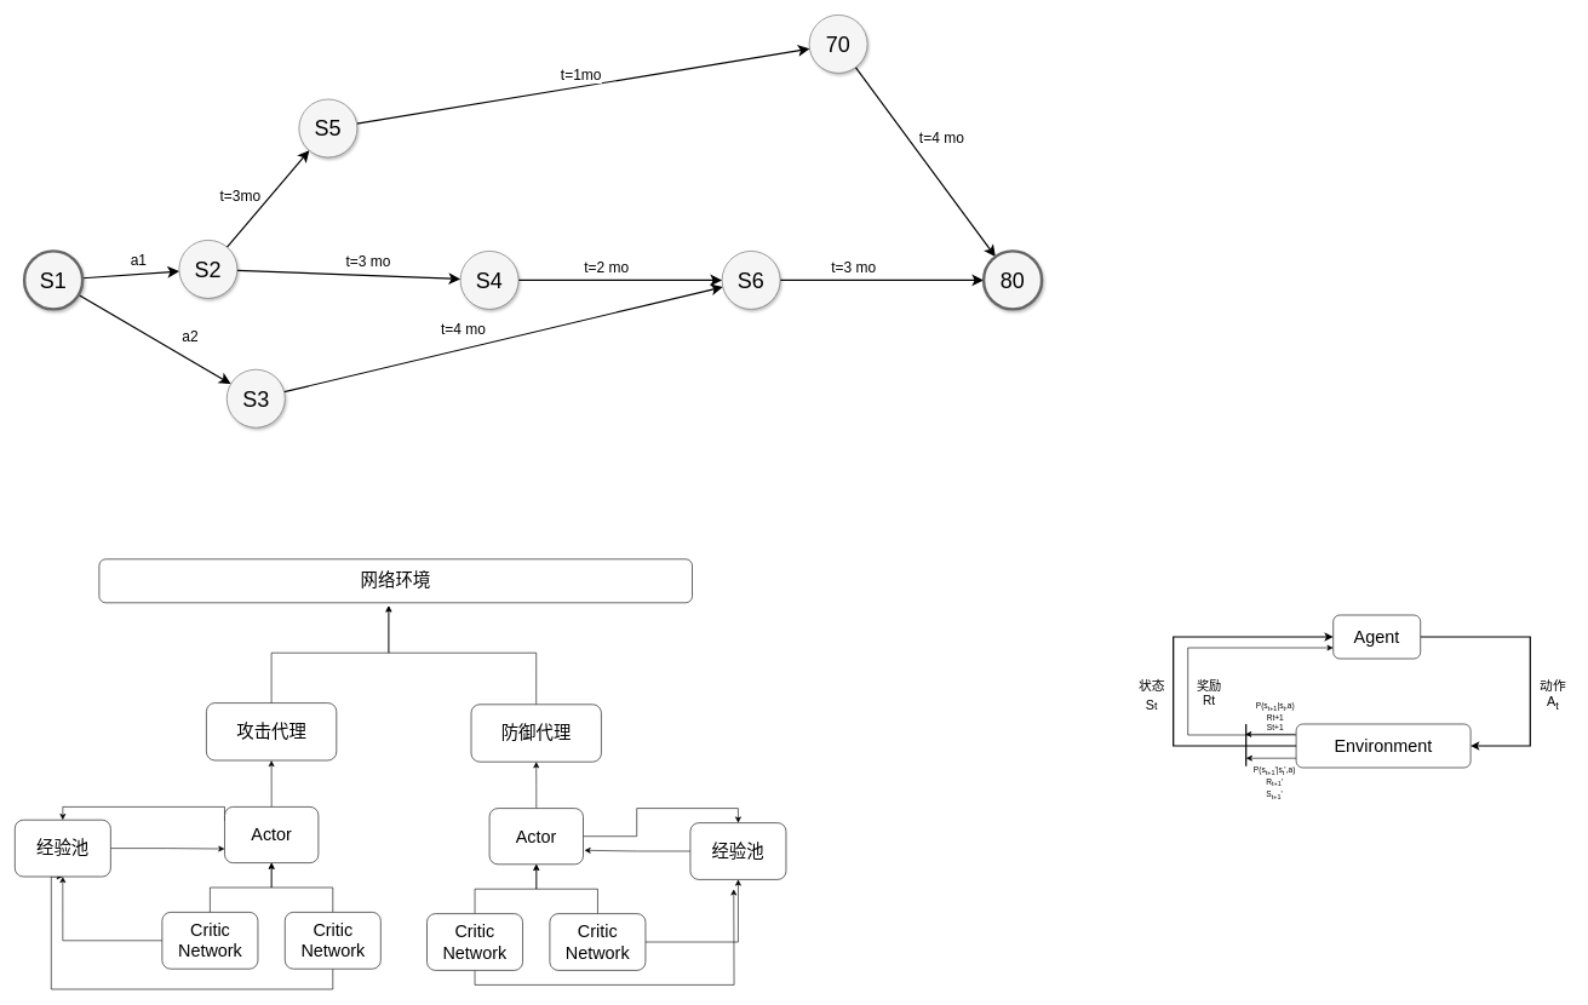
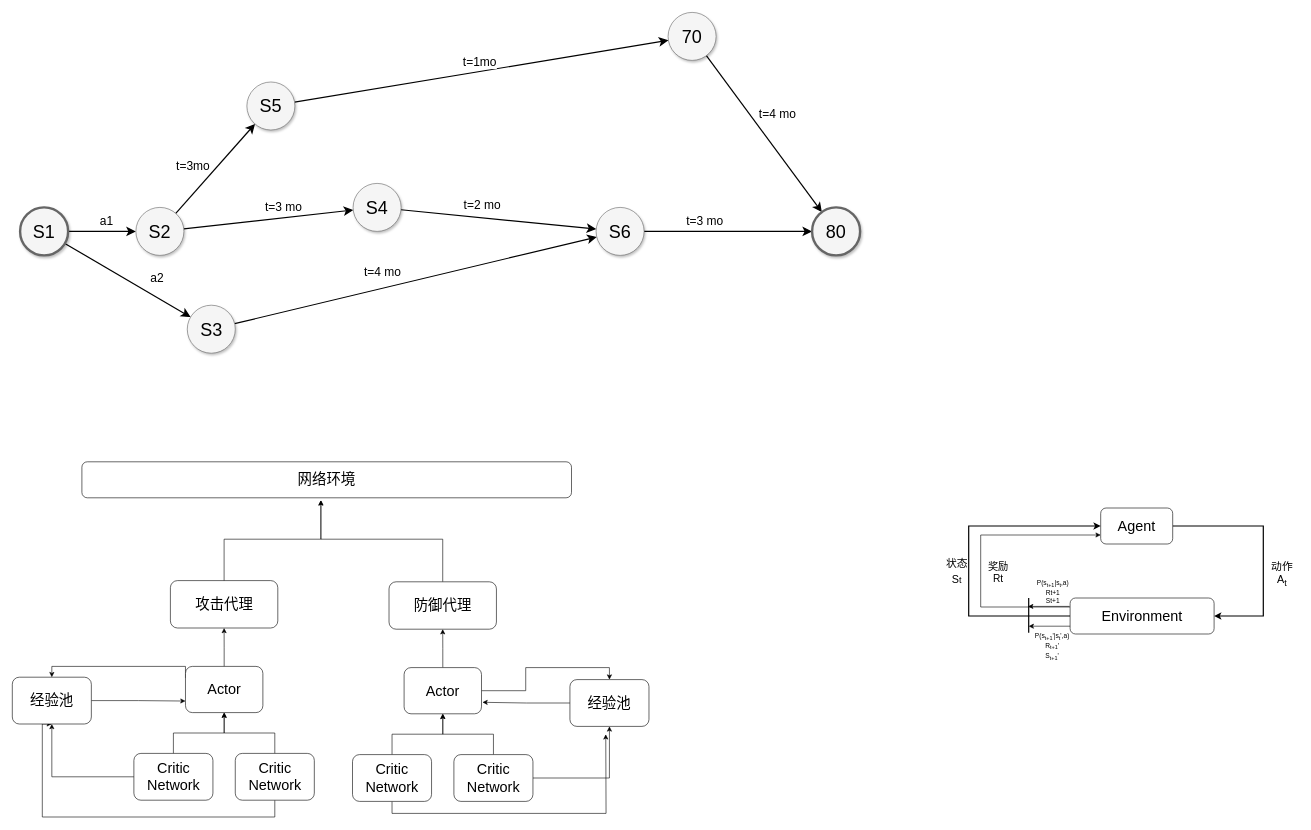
- <mxCell id="11" value="S2" style="ellipse;whiteSpace=wrap;html=1;rounded=0;shadow=1;strokeColor=#666666;strokeWidth=1;fontSize=30;align=center;fillColor=#f5f5f5;" parent="1" vertex="1"><mxGeometry x="246" y="330" width="80" height="80" as="geometry" /></mxCell>
+ <mxCell id="11" value="S2" style="ellipse;whiteSpace=wrap;html=1;rounded=0;shadow=1;strokeColor=#666666;strokeWidth=1;fontSize=30;align=center;fillColor=#f5f5f5;" parent="1" vertex="1"><mxGeometry x="226" y="345" width="80" height="80" as="geometry" /></mxCell>
- <mxCell id="23" value="S4" style="ellipse;whiteSpace=wrap;html=1;rounded=0;shadow=1;strokeColor=#666666;strokeWidth=1;fontSize=30;align=center;fillColor=#f5f5f5;" parent="1" vertex="1"><mxGeometry x="633" y="345" width="80" height="80" as="geometry" /></mxCell>
+ <mxCell id="23" value="S4" style="ellipse;whiteSpace=wrap;html=1;rounded=0;shadow=1;strokeColor=#666666;strokeWidth=1;fontSize=30;align=center;fillColor=#f5f5f5;" parent="1" vertex="1"><mxGeometry x="588" y="305" width="80" height="80" as="geometry" /></mxCell>
- <mxCell id="35" value="状态&lt;br&gt;&lt;div&gt;&lt;sub&gt;&lt;span style=&quot;font-size: 18px;&quot;&gt;S&lt;/span&gt;t&lt;/sub&gt;&lt;/div&gt;" style="text;html=1;align=center;verticalAlign=middle;resizable=0;points=[];autosize=1;strokeColor=none;fillColor=none;fontSize=18;" parent="1" vertex="1"><mxGeometry x="1557" y="927" width="54" height="59" as="geometry" /></mxCell>
+ <mxCell id="35" value="状态&lt;br&gt;&lt;div&gt;&lt;sub&gt;&lt;span style=&quot;font-size: 18px;&quot;&gt;S&lt;/span&gt;t&lt;/sub&gt;&lt;/div&gt;" style="text;html=1;align=center;verticalAlign=middle;resizable=0;points=[];autosize=1;strokeColor=none;fillColor=none;fontSize=18;" parent="1" vertex="1"><mxGeometry x="1567" y="922" width="54" height="59" as="geometry" /></mxCell>
